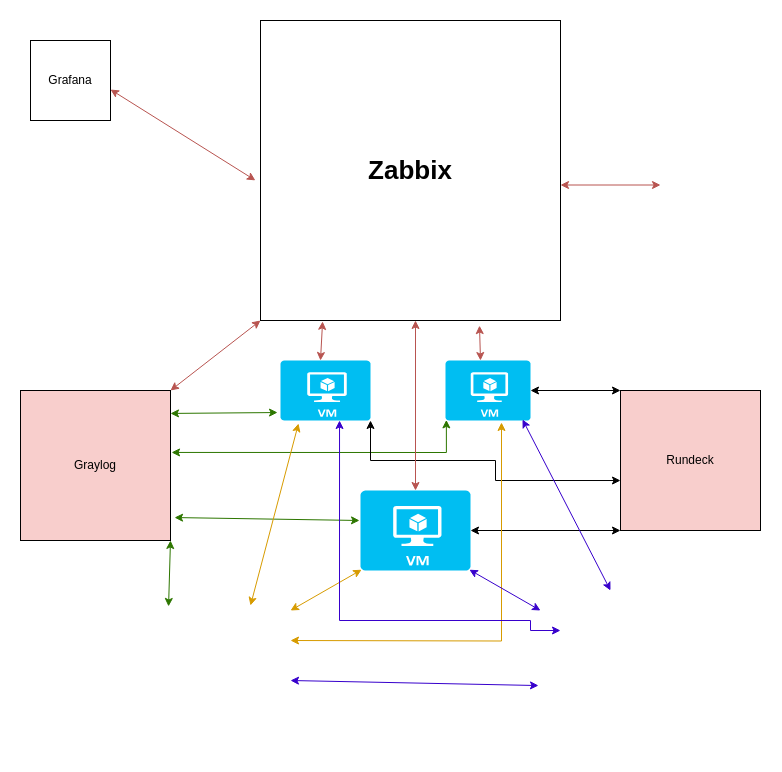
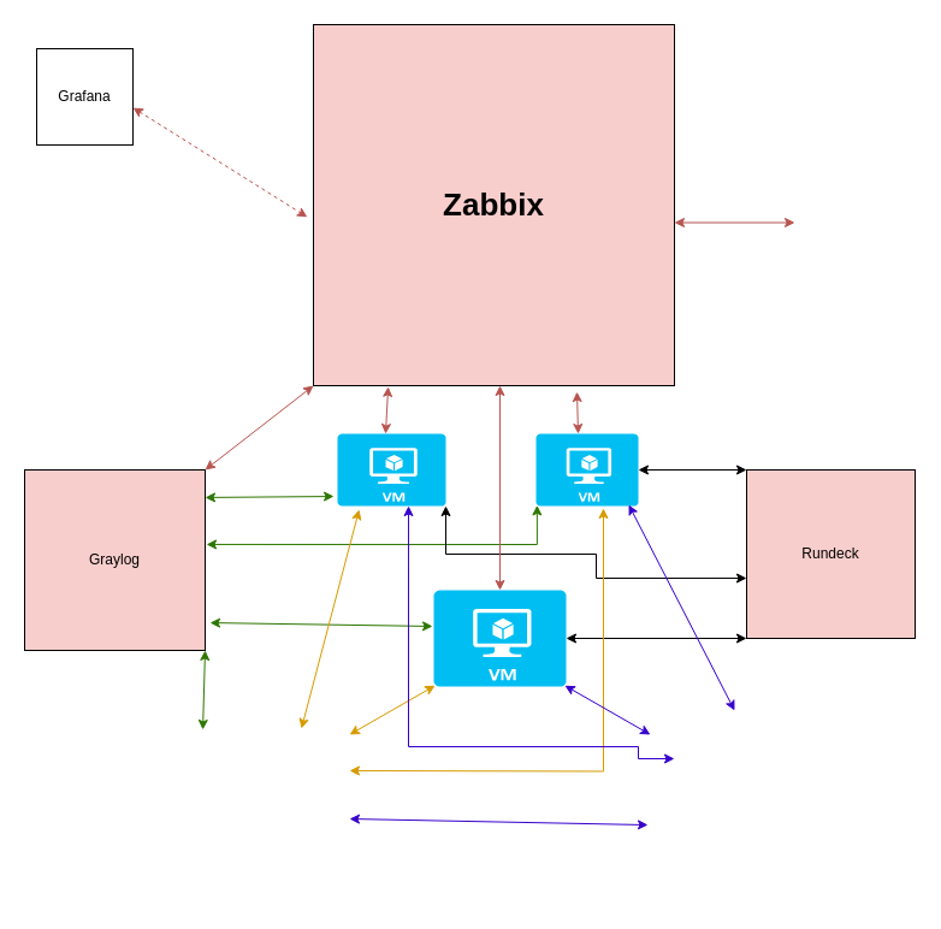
- <mxCell id="30" value="" style="endArrow=classic;startArrow=classic;html=1;rounded=0;exitX=1;exitY=0.613;exitDx=0;exitDy=0;fillColor=#f8cecc;strokeColor=#b85450;entryX=-0.017;entryY=0.533;entryDx=0;entryDy=0;entryPerimeter=0;exitPerimeter=0;" edge="1" parent="1" source="3" target="2"><mxGeometry width="50" height="50" relative="1" as="geometry"><mxPoint x="170" y="140" as="sourcePoint" /><mxPoint x="250" y="140" as="targetPoint" /></mxGeometry></mxCell>
+ <mxCell id="30" value="" style="endArrow=classic;startArrow=classic;html=1;rounded=0;exitX=1;exitY=0.613;exitDx=0;exitDy=0;fillColor=#f8cecc;strokeColor=#b85450;entryX=-0.017;entryY=0.533;entryDx=0;entryDy=0;entryPerimeter=0;exitPerimeter=0;dashed=1;" edge="1" parent="1" source="3" target="2"><mxGeometry width="50" height="50" relative="1" as="geometry"><mxPoint x="170" y="140" as="sourcePoint" /><mxPoint x="250" y="140" as="targetPoint" /></mxGeometry></mxCell>
- <mxCell id="2" value="&lt;b&gt;&lt;font style=&quot;font-size: 26px&quot;&gt;Zabbix&lt;/font&gt;&lt;/b&gt;" style="whiteSpace=wrap;html=1;aspect=fixed;" parent="1" vertex="1"><mxGeometry x="260" y="20" width="300" height="300" as="geometry" /></mxCell>
+ <mxCell id="2" value="&lt;b&gt;&lt;font style=&quot;font-size: 26px&quot;&gt;Zabbix&lt;/font&gt;&lt;/b&gt;" style="whiteSpace=wrap;html=1;aspect=fixed;fillColor=#f8cecc;" parent="1" vertex="1"><mxGeometry x="260" y="20" width="300" height="300" as="geometry" /></mxCell>
